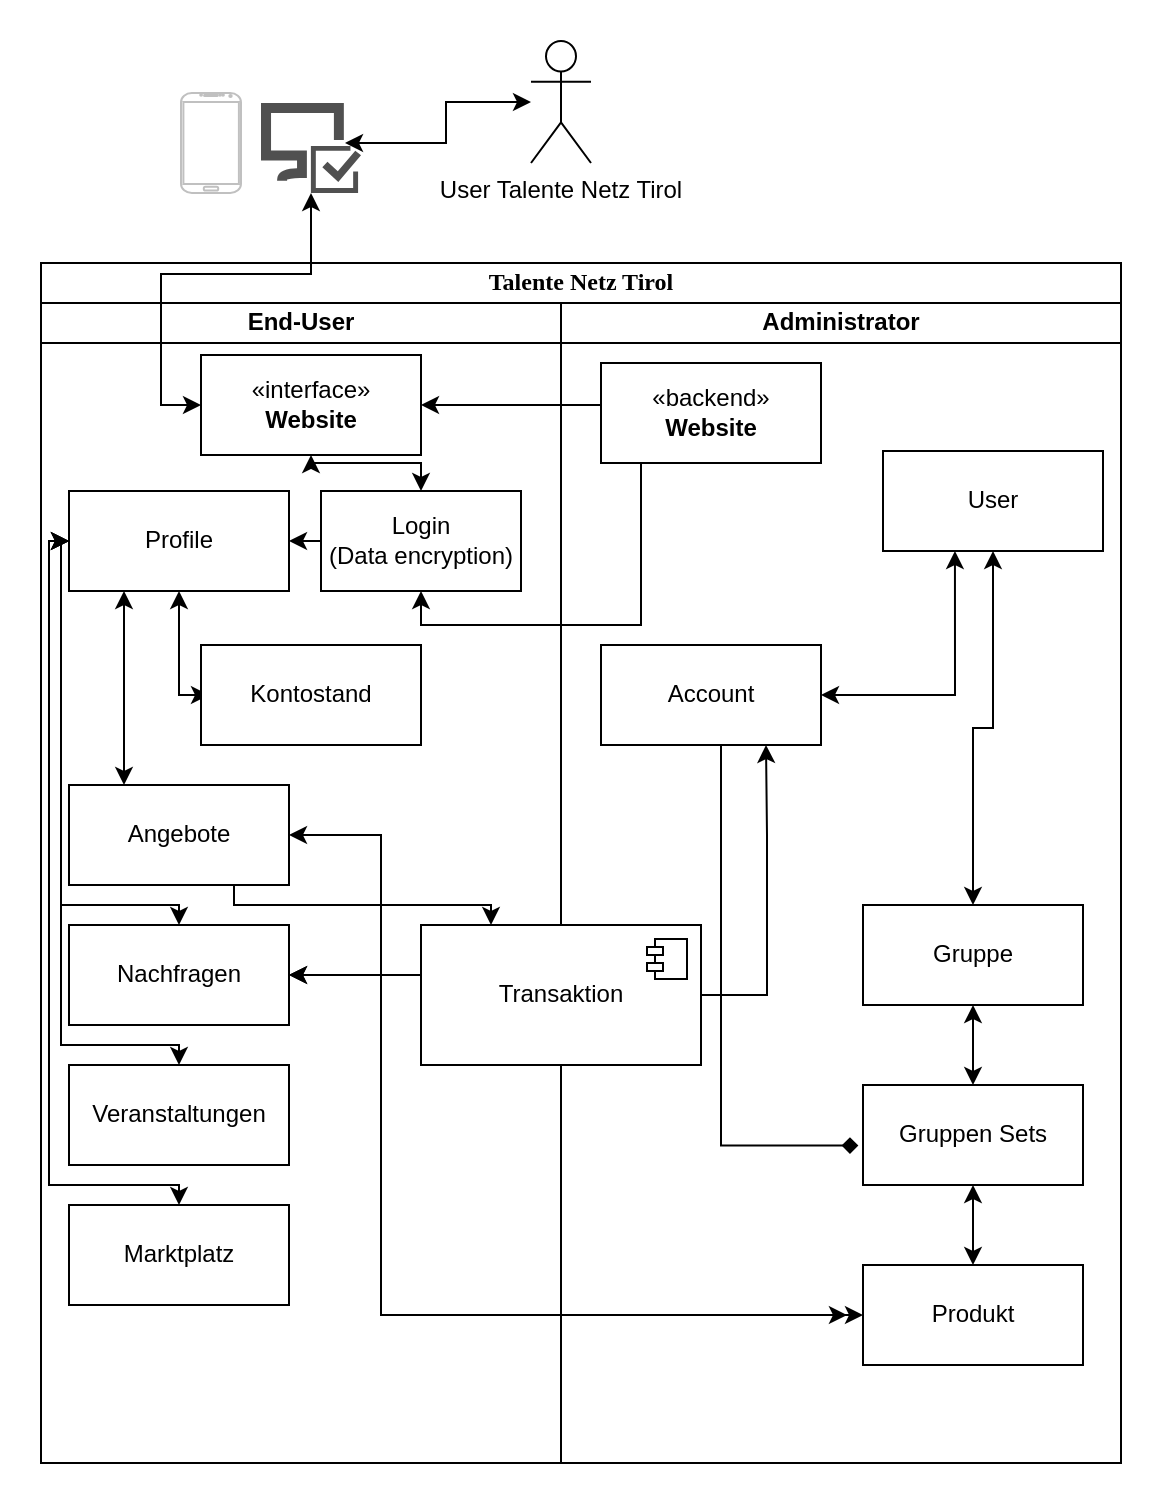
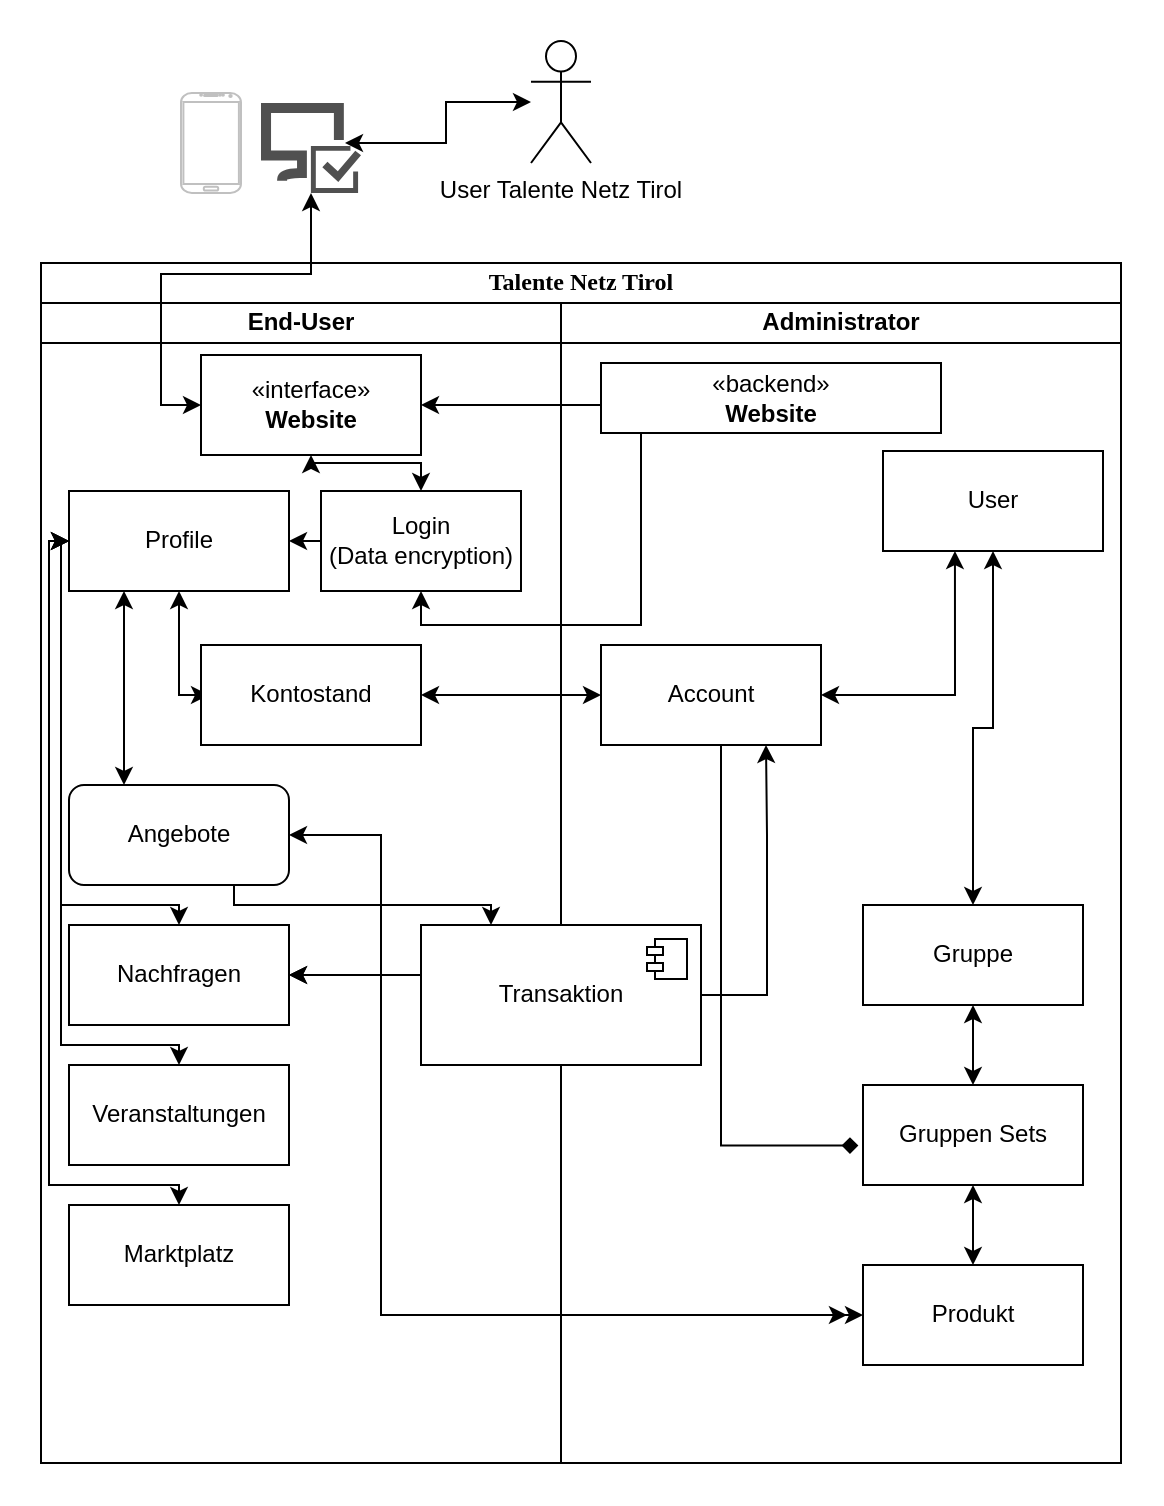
- <mxCell id="31" value="«backend»&lt;br&gt;&lt;b&gt;Website&lt;/b&gt;" style="html=1;" parent="20" vertex="1"><mxGeometry x="20" y="30" width="110" height="50" as="geometry" /></mxCell>
+ <mxCell id="31" value="«backend»&lt;br&gt;&lt;b&gt;Website&lt;/b&gt;" style="html=1;" parent="20" vertex="1"><mxGeometry x="20" y="30" width="170" height="35" as="geometry" /></mxCell>
+ <mxCell id="34" style="edgeStyle=orthogonalEdgeStyle;rounded=0;orthogonalLoop=1;jettySize=auto;html=1;startArrow=classic;startFill=1;" parent="2" source="16" target="30" edge="1"><mxGeometry relative="1" as="geometry" /></mxCell>
- <mxCell id="13" value="Angebote" style="html=1;" parent="3" vertex="1"><mxGeometry x="14" y="241" width="110" height="50" as="geometry" /></mxCell>
+ <mxCell id="13" value="Angebote" style="html=1;rounded=1;" parent="3" vertex="1"><mxGeometry x="14" y="241" width="110" height="50" as="geometry" /></mxCell>
